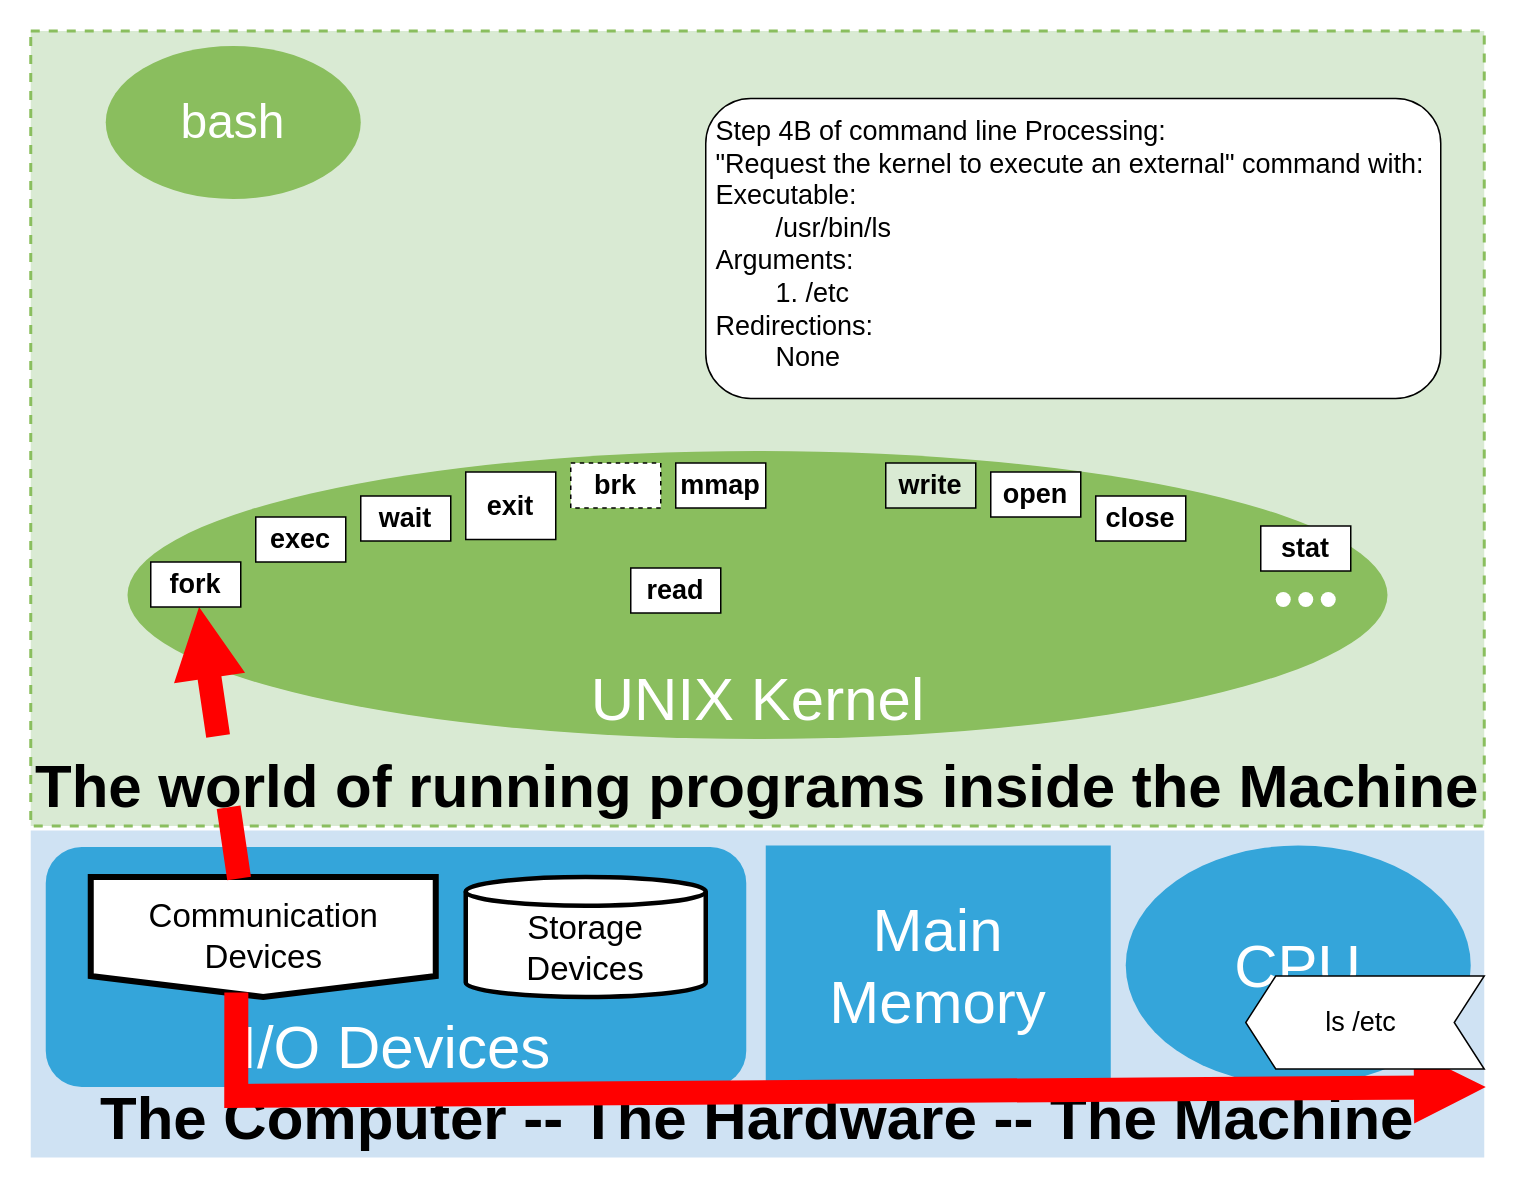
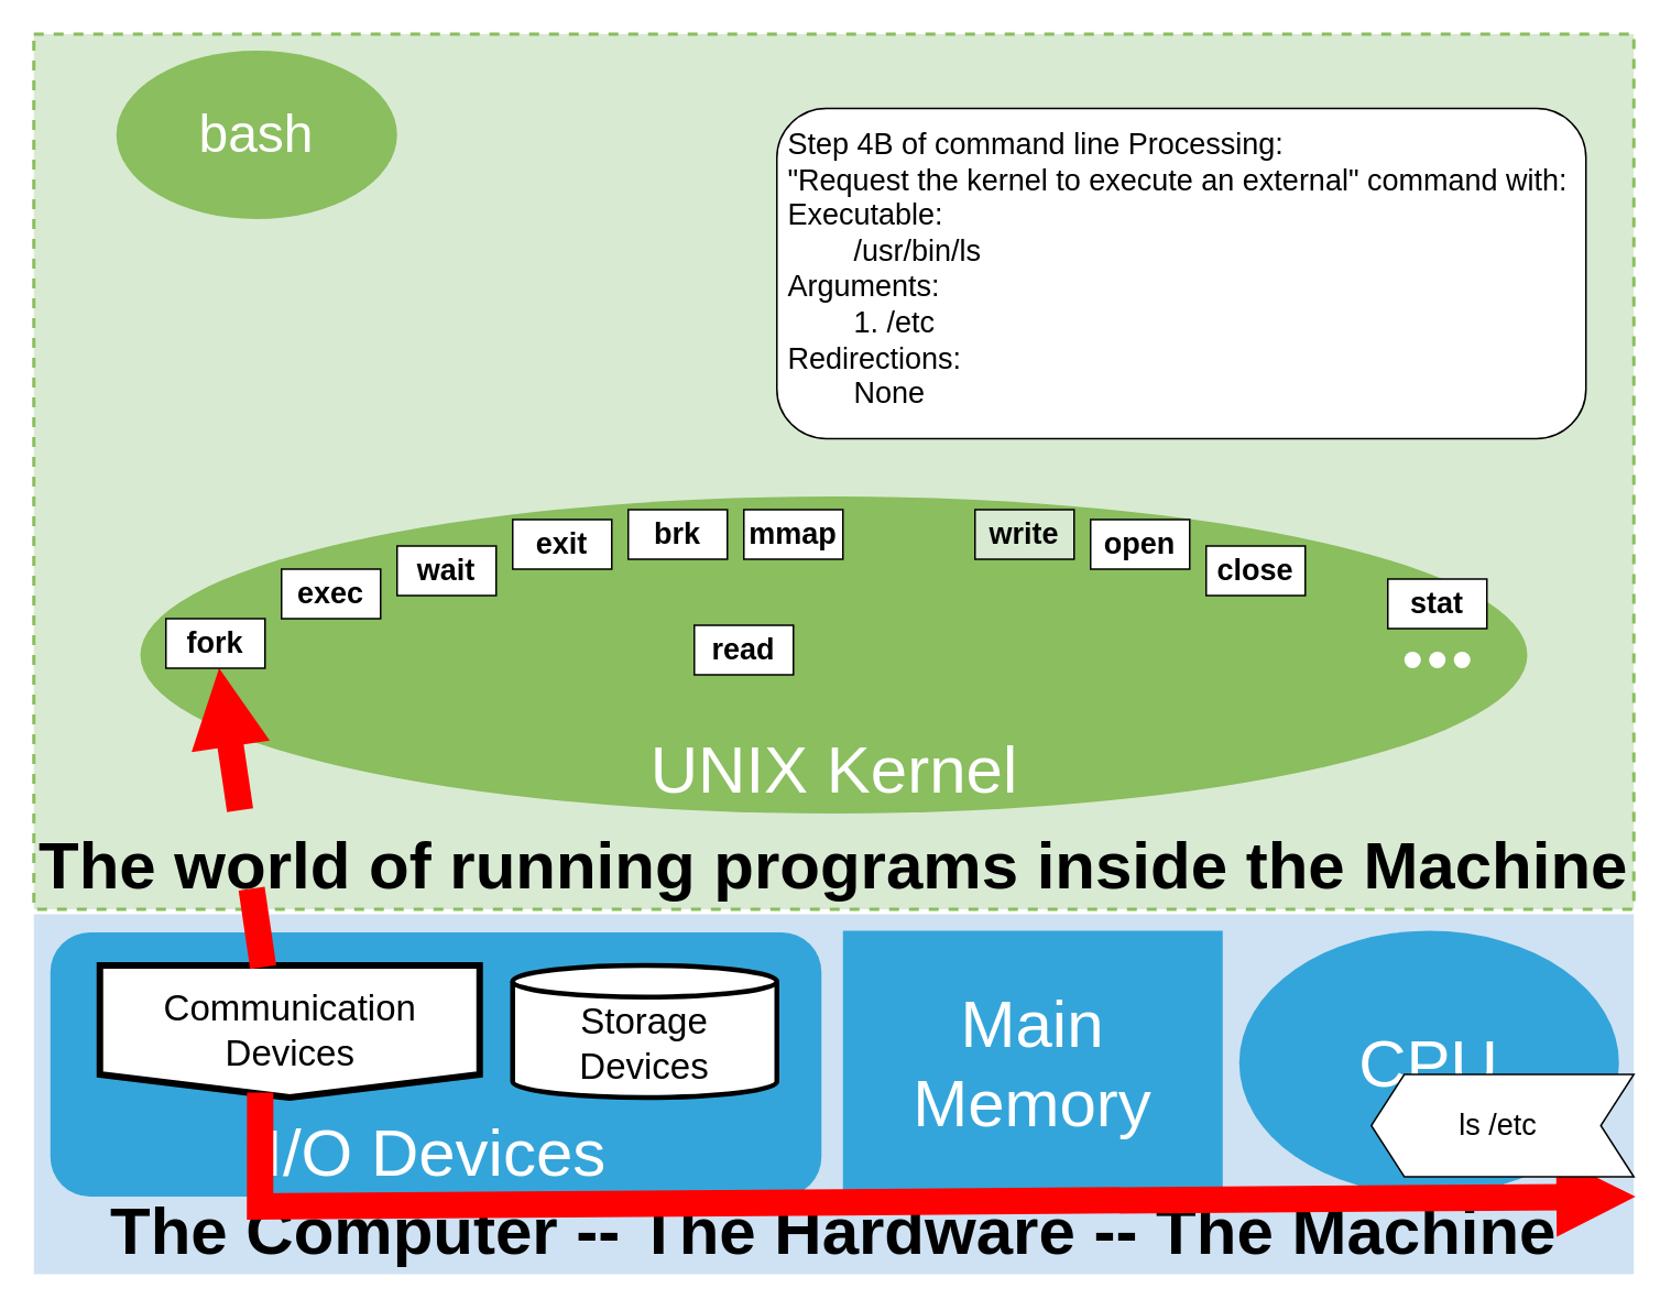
- <mxCell id="20" value="brk" style="rounded=0;whiteSpace=wrap;html=1;fontSize=18;fontStyle=1;dashed=1;" vertex="1" parent="1"><mxGeometry x="380" y="308" width="60" height="30" as="geometry" /></mxCell>
+ <mxCell id="20" value="brk" style="rounded=0;whiteSpace=wrap;html=1;fontSize=18;fontStyle=1" vertex="1" parent="1"><mxGeometry x="380" y="308" width="60" height="30" as="geometry" /></mxCell>
- <mxCell id="21" value="exit" style="rounded=0;whiteSpace=wrap;html=1;fontSize=18;fontStyle=1" vertex="1" parent="1"><mxGeometry x="310" y="314" width="60" height="45" as="geometry" /></mxCell>
+ <mxCell id="21" value="exit" style="rounded=0;whiteSpace=wrap;html=1;fontSize=18;fontStyle=1" vertex="1" parent="1"><mxGeometry x="310" y="314" width="60" height="30" as="geometry" /></mxCell>
